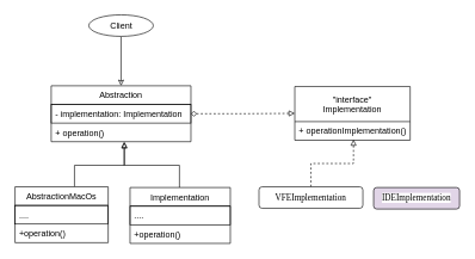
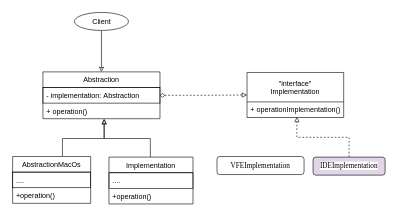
- <mxCell id="5" value="- implementation: Implementation" style="text;strokeColor=#000000;fillColor=none;align=left;verticalAlign=top;spacingLeft=4;spacingRight=4;overflow=hidden;rotatable=0;points=[[0,0.5],[1,0.5]];portConstraint=eastwest;" vertex="1" parent="4"><mxGeometry y="26" width="195" height="26" as="geometry" /></mxCell>
+ <mxCell id="5" value="- implementation: Abstraction" style="text;strokeColor=#000000;fillColor=none;align=left;verticalAlign=top;spacingLeft=4;spacingRight=4;overflow=hidden;rotatable=0;points=[[0,0.5],[1,0.5]];portConstraint=eastwest;" vertex="1" parent="4"><mxGeometry y="26" width="195" height="26" as="geometry" /></mxCell>
+ <mxCell id="19" style="edgeStyle=orthogonalEdgeStyle;rounded=0;orthogonalLoop=1;jettySize=auto;html=1;entryX=0.516;entryY=0.962;entryDx=0;entryDy=0;entryPerimeter=0;dashed=1;endArrow=block;endFill=0;" edge="1" parent="1" source="20" target="16"><mxGeometry relative="1" as="geometry" /></mxCell>
- <mxCell id="17" style="edgeStyle=orthogonalEdgeStyle;rounded=0;orthogonalLoop=1;jettySize=auto;html=1;entryX=0.509;entryY=0.962;entryDx=0;entryDy=0;entryPerimeter=0;endArrow=block;endFill=0;dashed=1;" edge="1" parent="1" source="18" target="16"><mxGeometry relative="1" as="geometry" /></mxCell>
